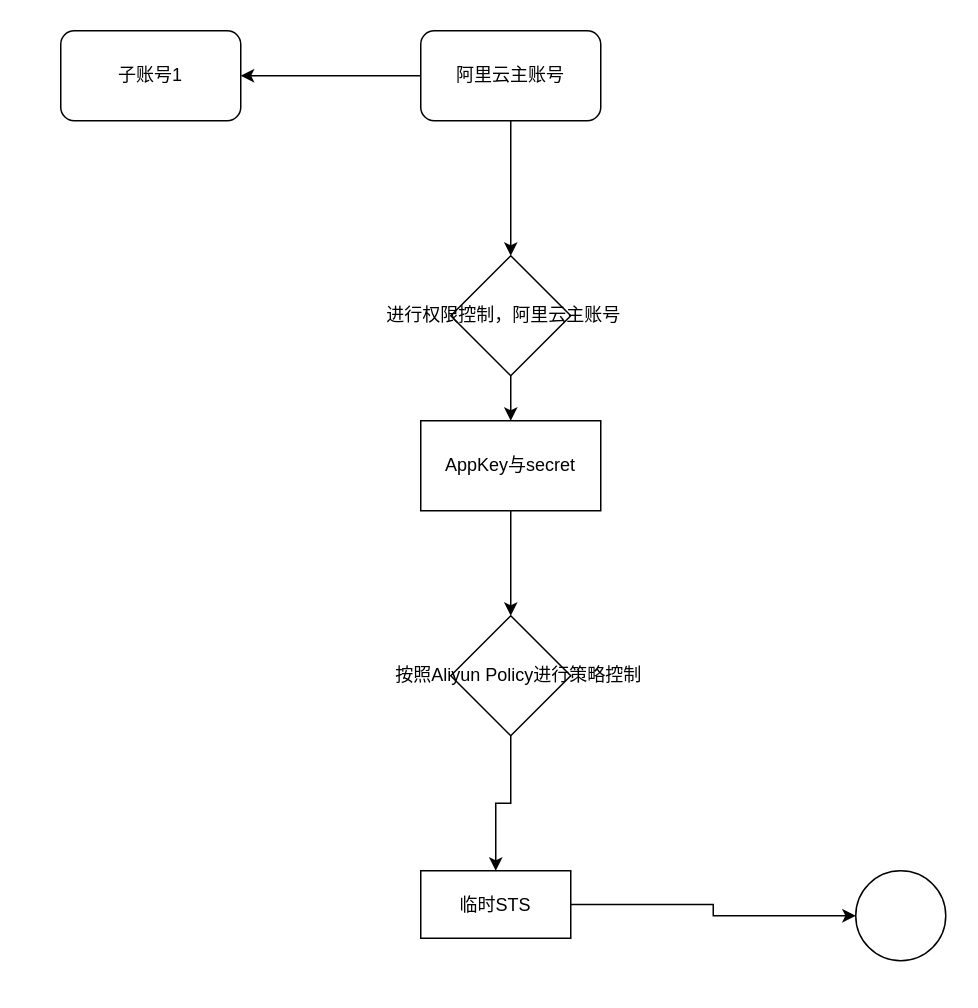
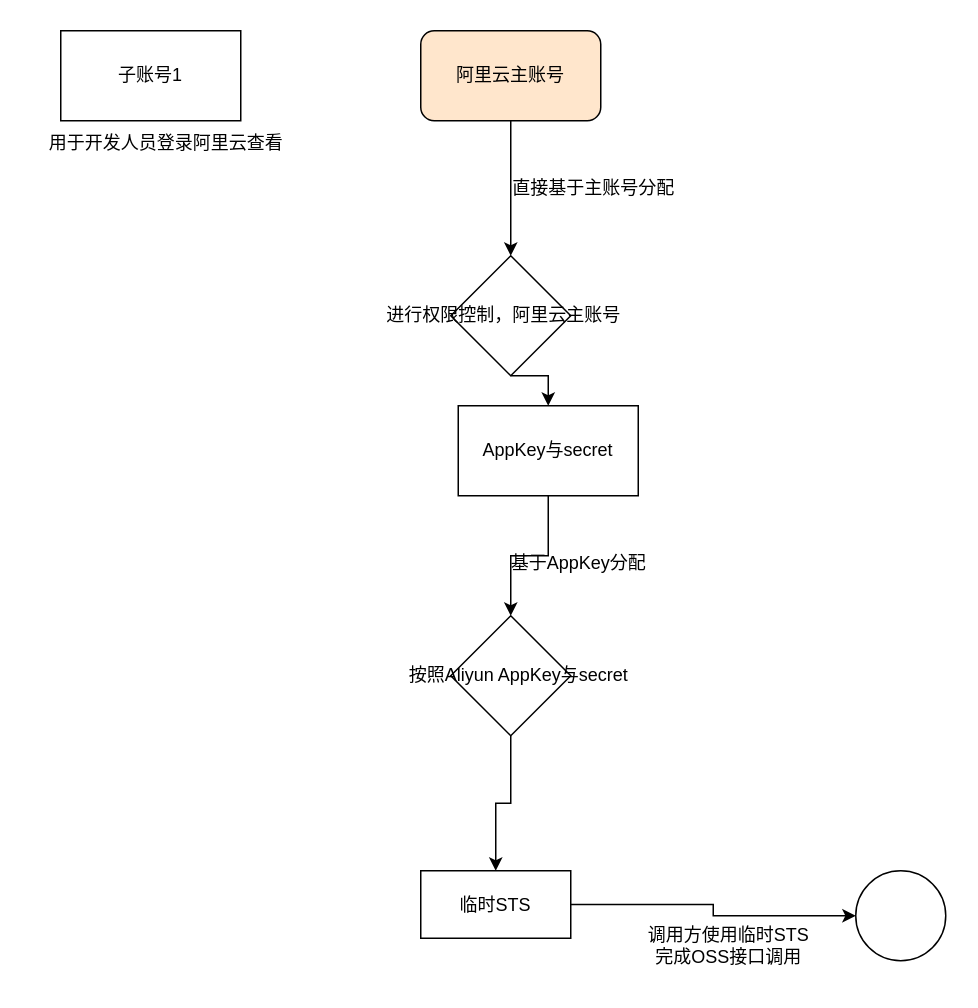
- <mxCell id="5" value="子账号1" style="whiteSpace=wrap;html=1;rounded=1;" vertex="1" parent="1"><mxGeometry x="40" y="20" width="120" height="60" as="geometry" /></mxCell>
+ <mxCell id="5" value="子账号1" style="rounded=0;whiteSpace=wrap;html=1;" vertex="1" parent="1"><mxGeometry x="40" y="20" width="120" height="60" as="geometry" /></mxCell>
- <mxCell id="2" style="edgeStyle=orthogonalEdgeStyle;rounded=0;orthogonalLoop=1;jettySize=auto;html=1;exitX=0;exitY=0.5;exitDx=0;exitDy=0;entryX=1;entryY=0.5;entryDx=0;entryDy=0;" edge="1" parent="1" source="4" target="5"><mxGeometry relative="1" as="geometry"><Array as="points" /></mxGeometry></mxCell>
- <mxCell id="4" value="阿里云主账号" style="rounded=1;whiteSpace=wrap;html=1;" vertex="1" parent="1"><mxGeometry x="280" y="20" width="120" height="60" as="geometry" /></mxCell>
+ <mxCell id="4" value="阿里云主账号" style="rounded=1;whiteSpace=wrap;html=1;fillColor=#ffe6cc;" vertex="1" parent="1"><mxGeometry x="280" y="20" width="120" height="60" as="geometry" /></mxCell>
+ <mxCell id="8" value="用于开发人员登录阿里云查看" style="text;html=1;align=center;verticalAlign=middle;resizable=0;points=[];autosize=1;strokeColor=none;fillColor=none;" vertex="1" parent="1"><mxGeometry y="80" width="180" height="30" as="geometry" x="20" /></mxCell>
+ <mxCell id="9" value="&lt;div&gt;直接基于主账号分配&lt;/div&gt;" style="text;html=1;align=center;verticalAlign=middle;resizable=0;points=[];autosize=1;strokeColor=none;fillColor=none;" vertex="1" parent="1"><mxGeometry x="330" y="110" width="130" height="30" as="geometry" /></mxCell>
- <mxCell id="7" value="AppKey与secret" style="rounded=0;whiteSpace=wrap;html=1;" vertex="1" parent="1"><mxGeometry x="280" y="280" width="120" height="60" as="geometry" /></mxCell>
+ <mxCell id="7" value="AppKey与secret" style="rounded=0;whiteSpace=wrap;html=1;" vertex="1" parent="1"><mxGeometry x="305" y="270" width="120" height="60" as="geometry" /></mxCell>
+ <mxCell id="18" value="基于AppKey分配" style="text;html=1;align=center;verticalAlign=middle;resizable=0;points=[];autosize=1;strokeColor=none;fillColor=none;" vertex="1" parent="1"><mxGeometry x="330" y="360" width="110" height="30" as="geometry" /></mxCell>
- <mxCell id="15" value="按照Aliyun Policy进行策略控制" style="text;html=1;align=center;verticalAlign=middle;resizable=0;points=[];autosize=1;strokeColor=none;fillColor=none;" vertex="1" parent="1"><mxGeometry x="250" y="435" width="190" height="30" as="geometry" /></mxCell>
+ <mxCell id="15" value="按照Aliyun AppKey与secret" style="text;html=1;align=center;verticalAlign=middle;resizable=0;points=[];autosize=1;strokeColor=none;fillColor=none;" vertex="1" parent="1"><mxGeometry x="250" y="435" width="190" height="30" as="geometry" /></mxCell>
+ <mxCell id="20" value="&lt;div&gt;调用方使用临时STS&lt;/div&gt;&lt;div&gt;完成OSS接口调用&lt;/div&gt;" style="text;html=1;align=center;verticalAlign=middle;resizable=0;points=[];autosize=1;strokeColor=none;fillColor=none;" vertex="1" parent="1"><mxGeometry x="420" y="610" width="130" height="40" as="geometry" /></mxCell>
